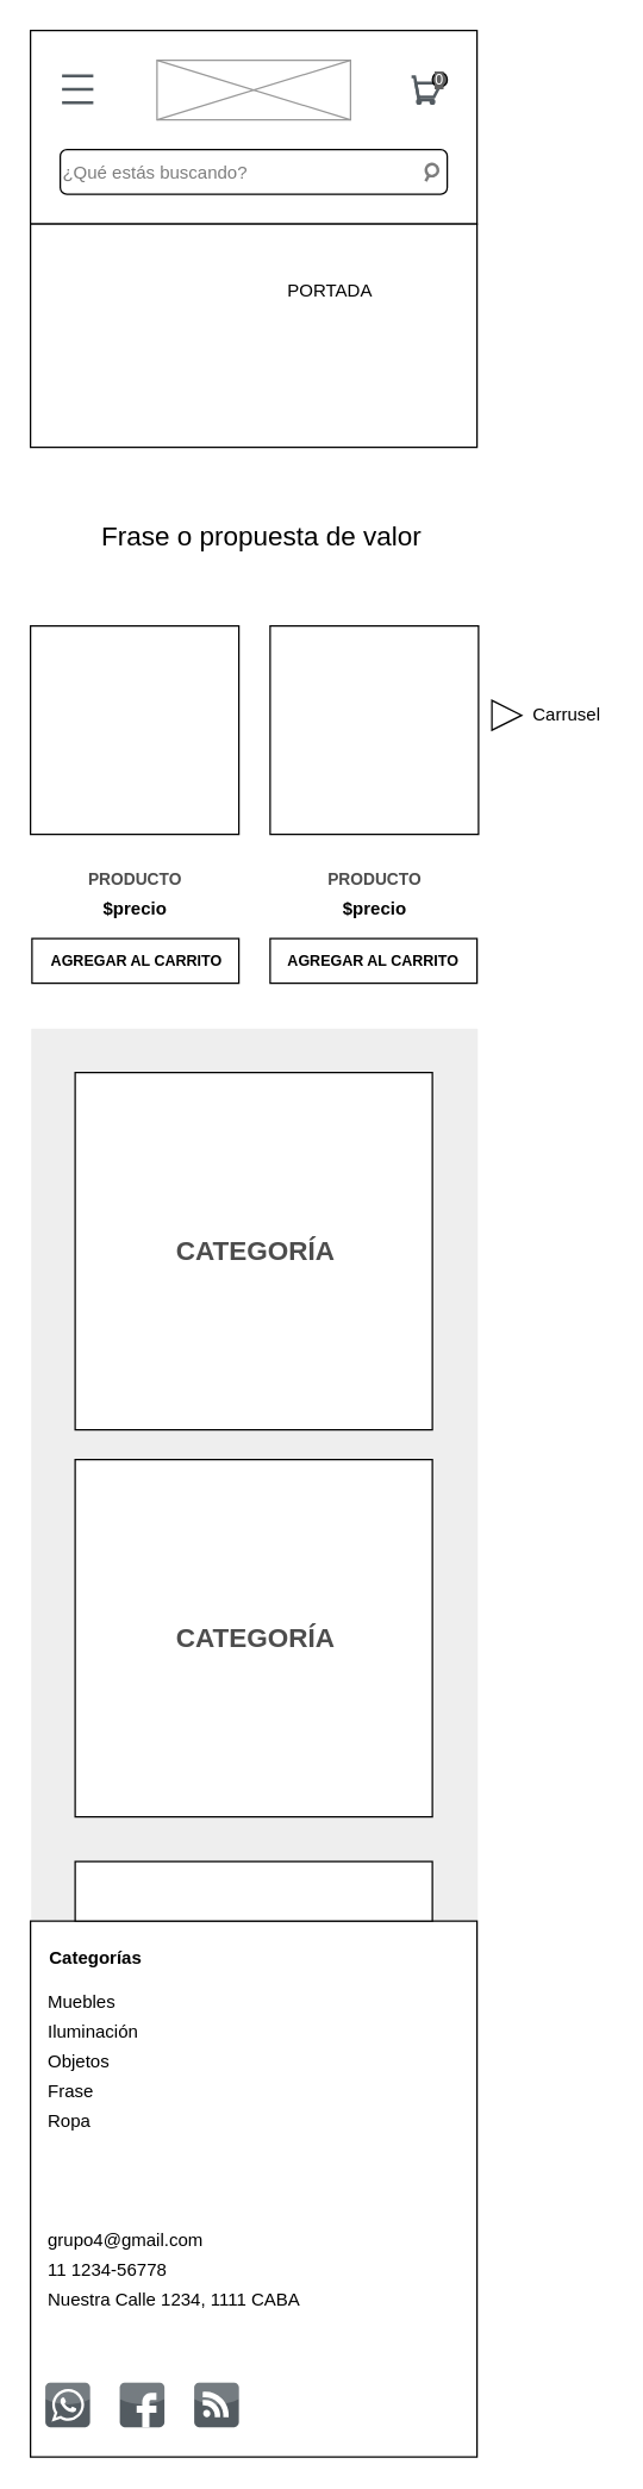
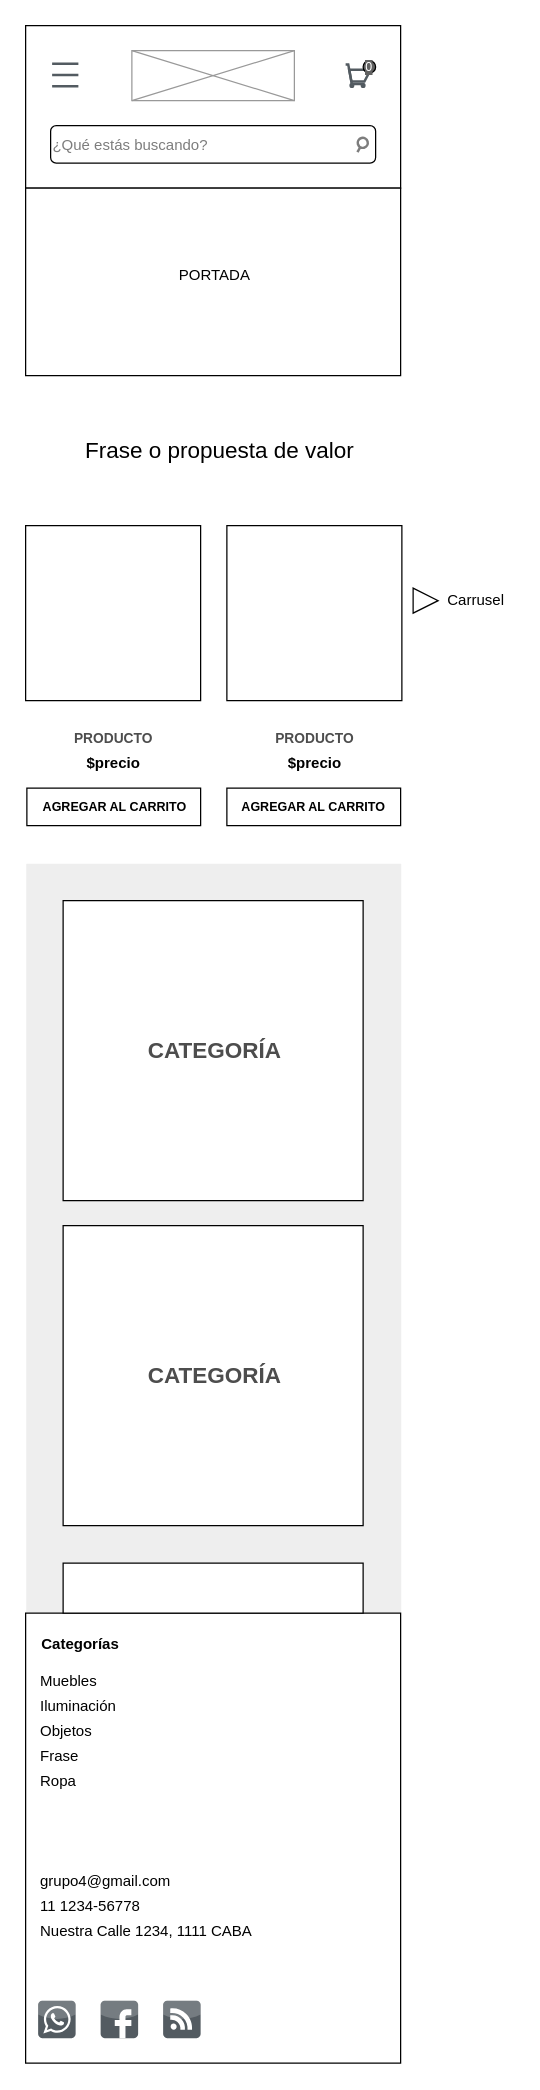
- <mxCell id="35" value="PORTADA" style="text;html=1;resizable=0;autosize=1;align=center;verticalAlign=middle;points=[];fillColor=none;strokeColor=none;rounded=0;" vertex="1" parent="1"><mxGeometry x="185.5" y="185" width="70" height="20" as="geometry" /></mxCell>
+ <mxCell id="35" value="PORTADA" style="text;html=1;resizable=0;autosize=1;align=center;verticalAlign=middle;points=[];fillColor=none;strokeColor=none;rounded=0;" vertex="1" parent="1"><mxGeometry x="135.5" y="210" width="70" height="20" as="geometry" /></mxCell>
